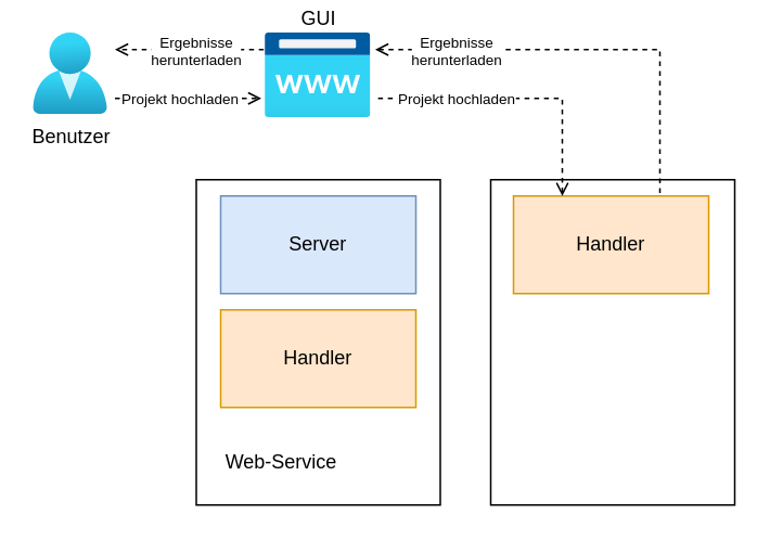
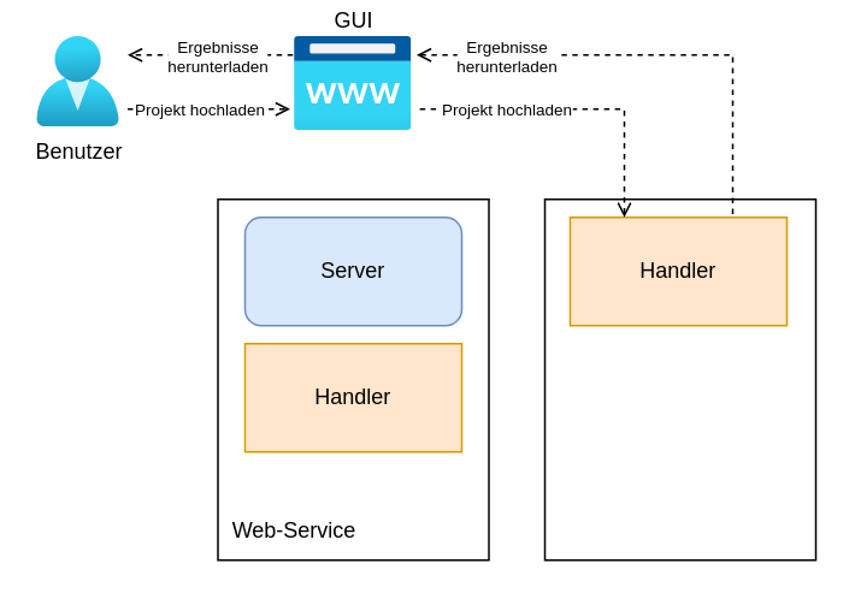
- <mxCell id="5" value="Server" style="rounded=0;whiteSpace=wrap;html=1;fillColor=#dae8fc;strokeColor=#6c8ebf;" parent="1" vertex="1"><mxGeometry x="135" y="120" width="120" height="60" as="geometry" /></mxCell>
+ <mxCell id="5" value="Server" style="whiteSpace=wrap;html=1;fillColor=#dae8fc;strokeColor=#6c8ebf;rounded=1;" parent="1" vertex="1"><mxGeometry x="135" y="120" width="120" height="60" as="geometry" /></mxCell>
- <mxCell id="7" value="Web-Service" style="text;html=1;strokeColor=none;fillColor=none;align=center;verticalAlign=middle;whiteSpace=wrap;rounded=0;" parent="1" vertex="1"><mxGeometry x="135" y="269" width="75" height="30" as="geometry" /></mxCell>
+ <mxCell id="7" value="Web-Service" style="text;html=1;strokeColor=none;fillColor=none;align=center;verticalAlign=middle;whiteSpace=wrap;rounded=0;" parent="1" vertex="1"><mxGeometry x="125" y="279" width="75" height="30" as="geometry" /></mxCell>
